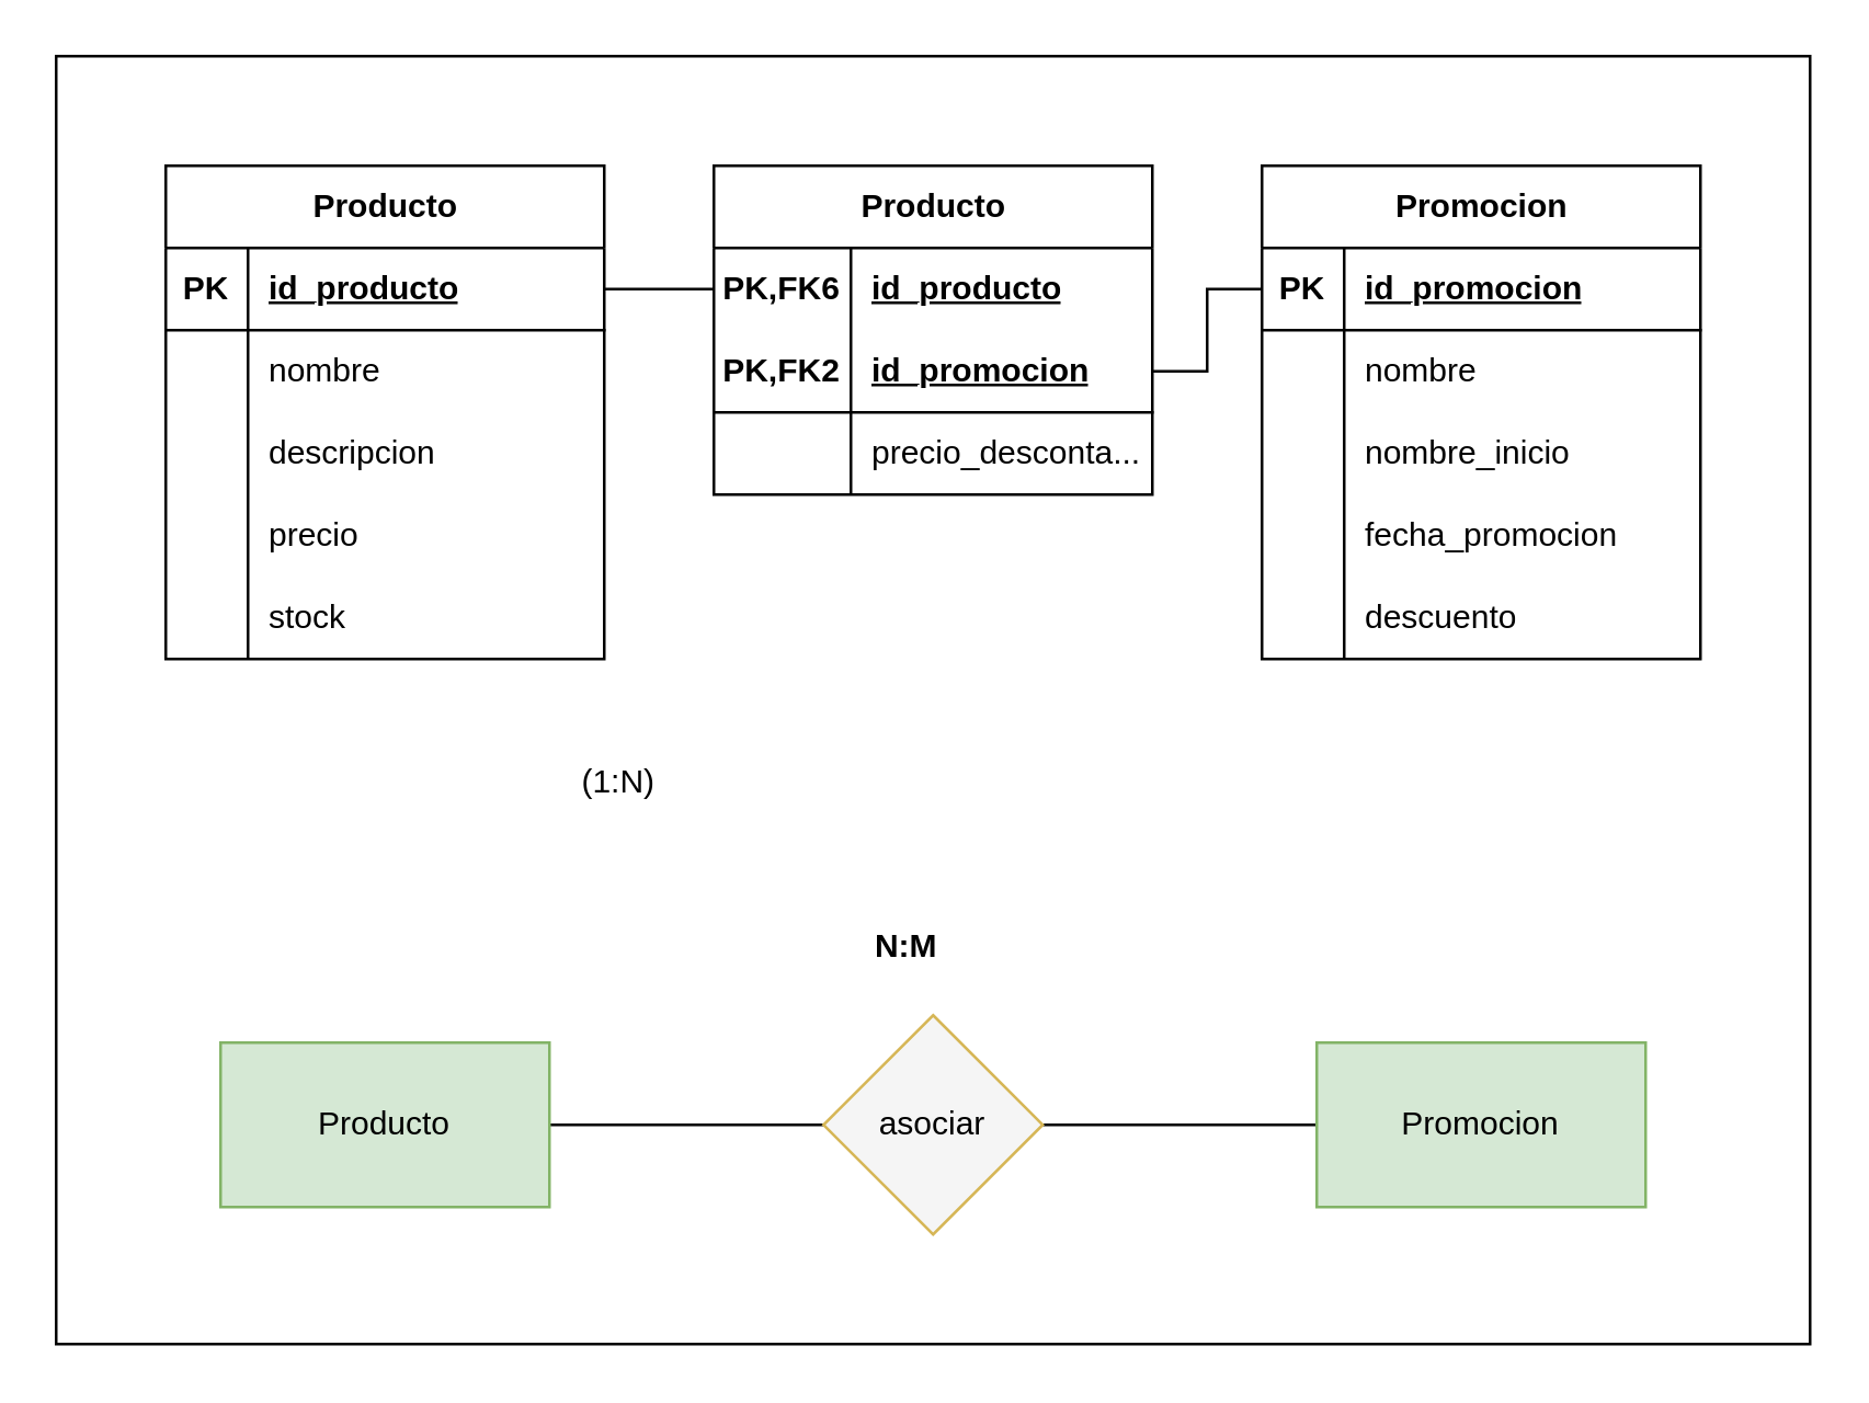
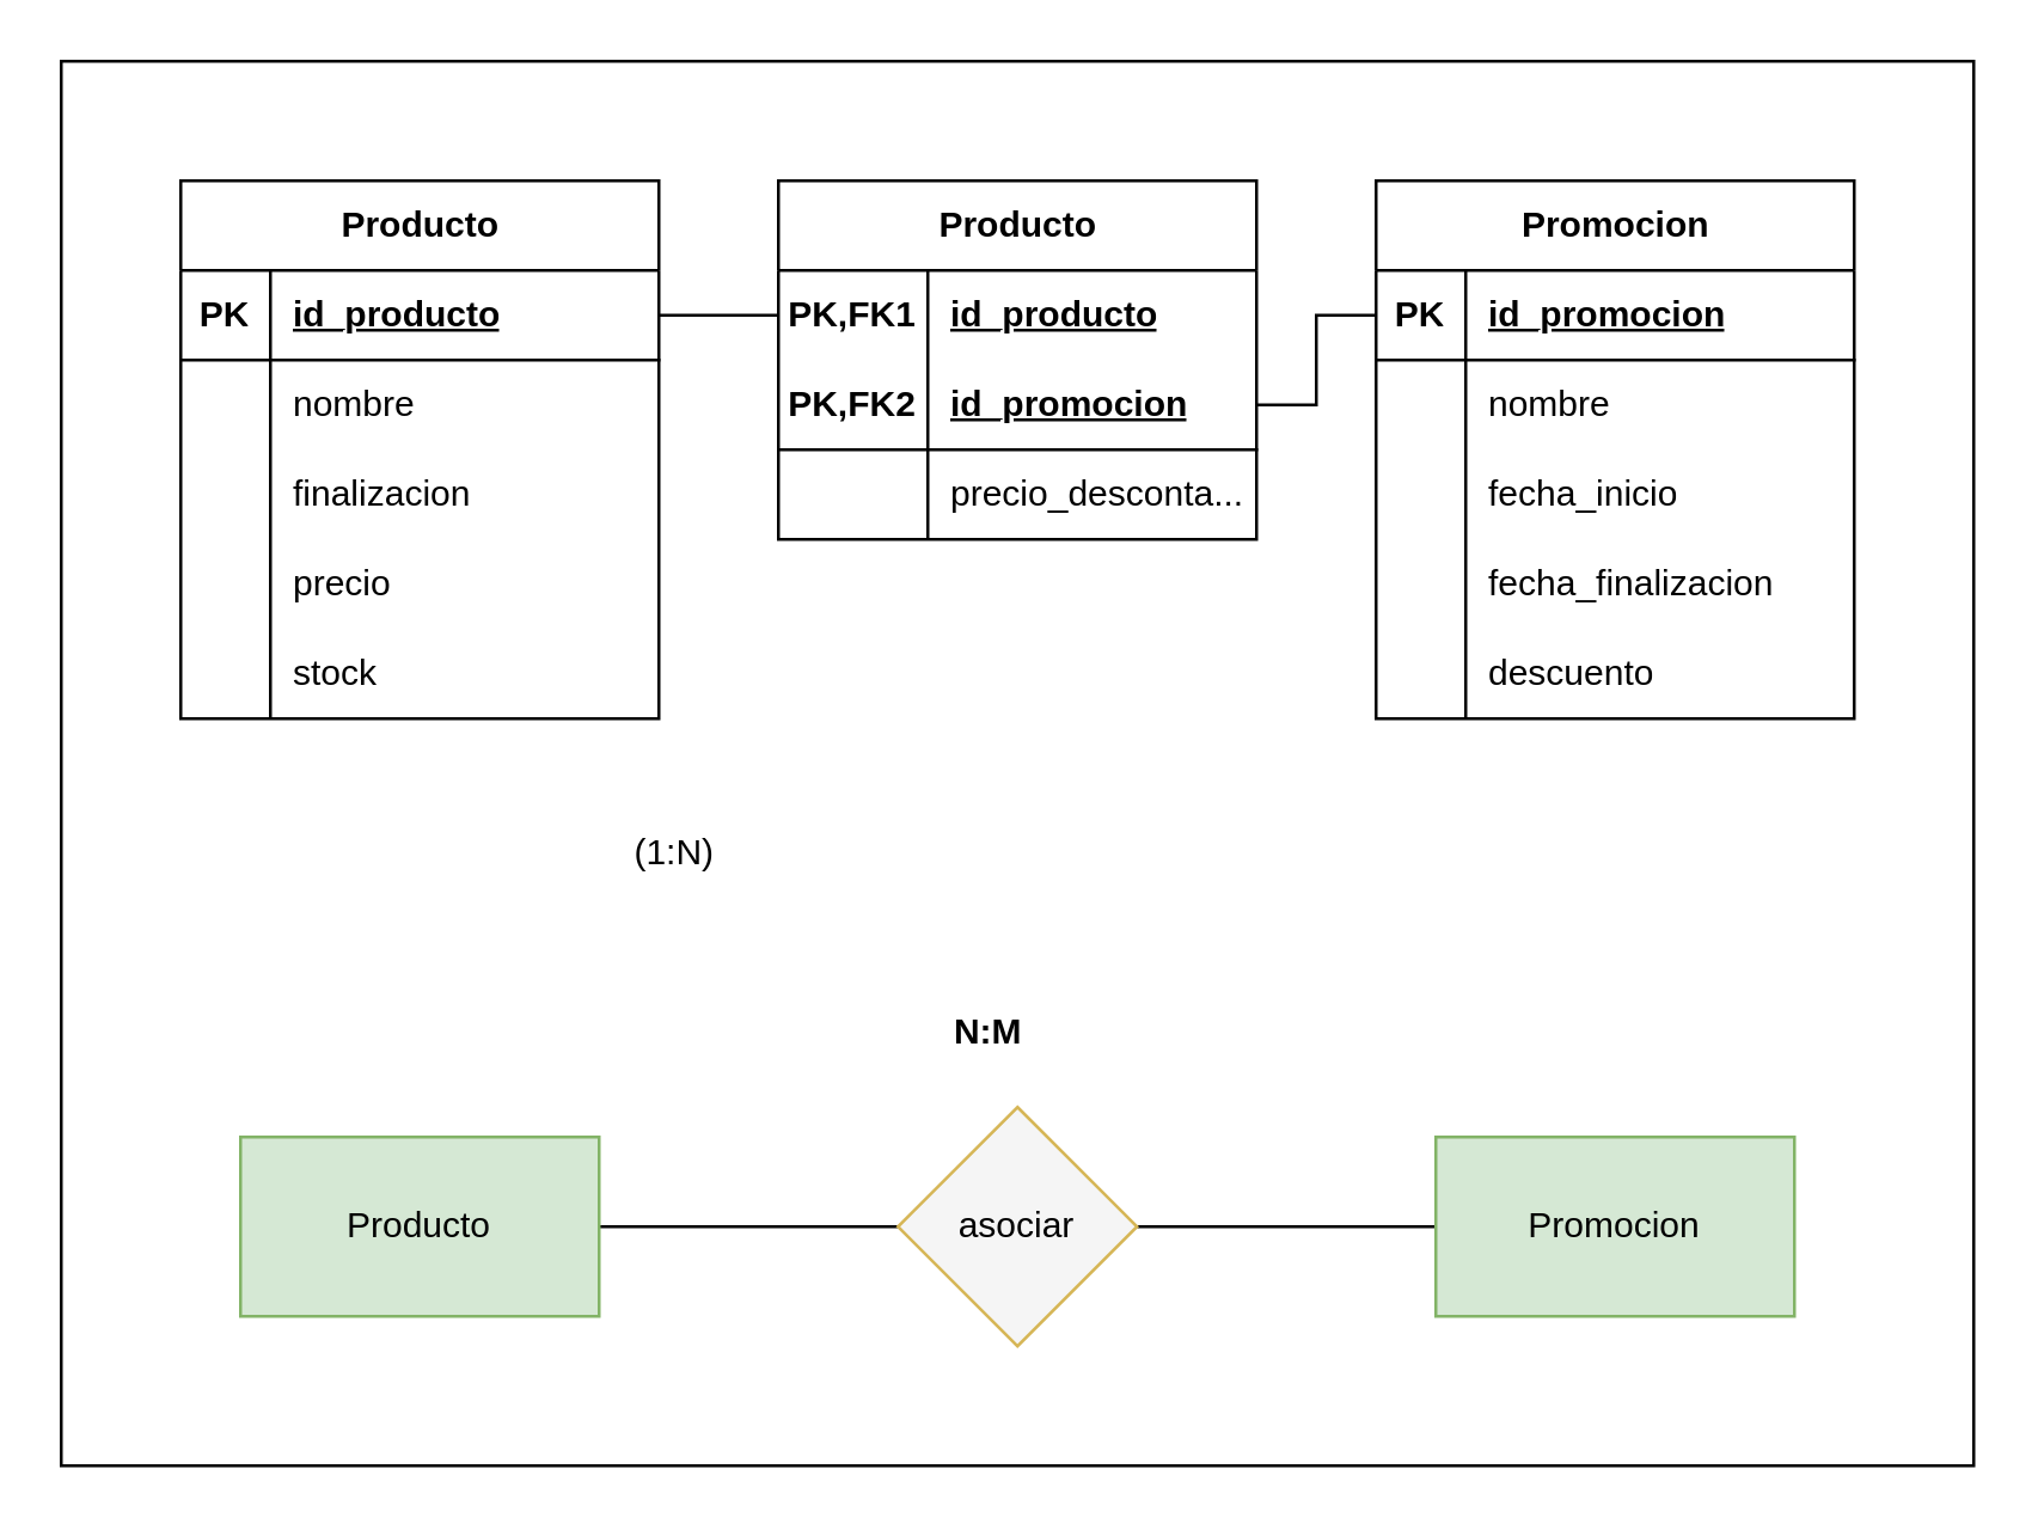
- <mxCell id="45" value="PK,FK6" style="shape=partialRectangle;connectable=0;fillColor=none;top=0;left=0;bottom=0;right=0;fontStyle=1;overflow=hidden;whiteSpace=wrap;html=1;" vertex="1" parent="44"><mxGeometry width="50" height="30" as="geometry"><mxRectangle width="50" height="30" as="alternateBounds" /></mxGeometry></mxCell>
+ <mxCell id="45" value="PK,FK1" style="shape=partialRectangle;connectable=0;fillColor=none;top=0;left=0;bottom=0;right=0;fontStyle=1;overflow=hidden;whiteSpace=wrap;html=1;" vertex="1" parent="44"><mxGeometry width="50" height="30" as="geometry"><mxRectangle width="50" height="30" as="alternateBounds" /></mxGeometry></mxCell>
- <mxCell id="20" value="descripcion" style="shape=partialRectangle;connectable=0;fillColor=none;top=0;left=0;bottom=0;right=0;align=left;spacingLeft=6;overflow=hidden;whiteSpace=wrap;html=1;" vertex="1" parent="18"><mxGeometry x="30" width="130" height="30" as="geometry"><mxRectangle width="130" height="30" as="alternateBounds" /></mxGeometry></mxCell>
+ <mxCell id="20" value="finalizacion" style="shape=partialRectangle;connectable=0;fillColor=none;top=0;left=0;bottom=0;right=0;align=left;spacingLeft=6;overflow=hidden;whiteSpace=wrap;html=1;" vertex="1" parent="18"><mxGeometry x="30" width="130" height="30" as="geometry"><mxRectangle width="130" height="30" as="alternateBounds" /></mxGeometry></mxCell>
- <mxCell id="36" value="nombre_inicio" style="shape=partialRectangle;connectable=0;fillColor=none;top=0;left=0;bottom=0;right=0;align=left;spacingLeft=6;overflow=hidden;whiteSpace=wrap;html=1;" vertex="1" parent="34"><mxGeometry x="30" width="130" height="30" as="geometry"><mxRectangle width="130" height="30" as="alternateBounds" /></mxGeometry></mxCell>
+ <mxCell id="36" value="fecha_inicio" style="shape=partialRectangle;connectable=0;fillColor=none;top=0;left=0;bottom=0;right=0;align=left;spacingLeft=6;overflow=hidden;whiteSpace=wrap;html=1;" vertex="1" parent="34"><mxGeometry x="30" width="130" height="30" as="geometry"><mxRectangle width="130" height="30" as="alternateBounds" /></mxGeometry></mxCell>
- <mxCell id="39" value="fecha_promocion" style="shape=partialRectangle;connectable=0;fillColor=none;top=0;left=0;bottom=0;right=0;align=left;spacingLeft=6;overflow=hidden;whiteSpace=wrap;html=1;" vertex="1" parent="37"><mxGeometry x="30" width="130" height="30" as="geometry"><mxRectangle width="130" height="30" as="alternateBounds" /></mxGeometry></mxCell>
+ <mxCell id="39" value="fecha_finalizacion" style="shape=partialRectangle;connectable=0;fillColor=none;top=0;left=0;bottom=0;right=0;align=left;spacingLeft=6;overflow=hidden;whiteSpace=wrap;html=1;" vertex="1" parent="37"><mxGeometry x="30" width="130" height="30" as="geometry"><mxRectangle width="130" height="30" as="alternateBounds" /></mxGeometry></mxCell>
